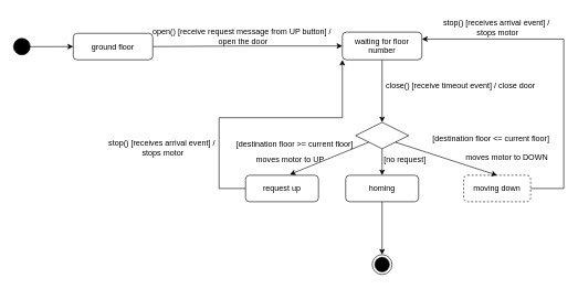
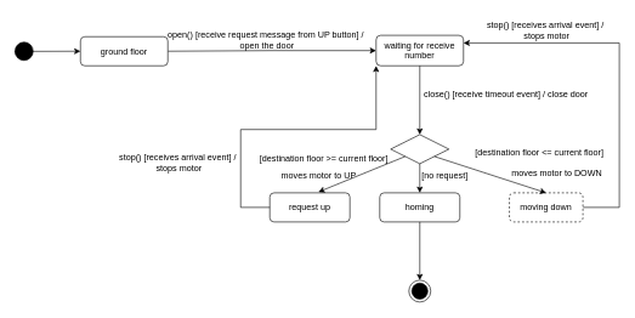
- <mxCell id="6" value="waiting for floor number" style="html=1;whiteSpace=wrap;rounded=1;horizontal=1;verticalAlign=top;" vertex="1" parent="1"><mxGeometry x="516" y="47.63" width="120" height="41.87" as="geometry" /></mxCell>
+ <mxCell id="6" value="waiting for receive number" style="html=1;whiteSpace=wrap;rounded=1;horizontal=1;verticalAlign=top;" vertex="1" parent="1"><mxGeometry x="516" y="47.63" width="120" height="41.87" as="geometry" /></mxCell>
